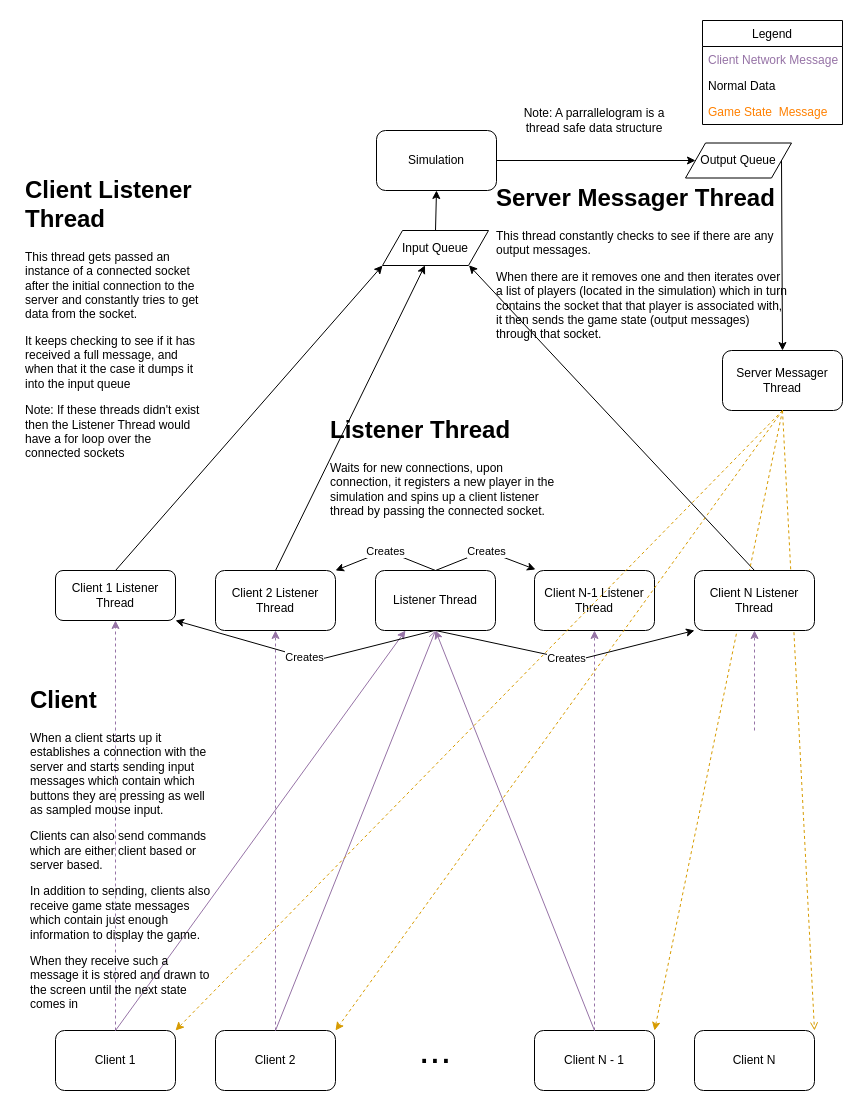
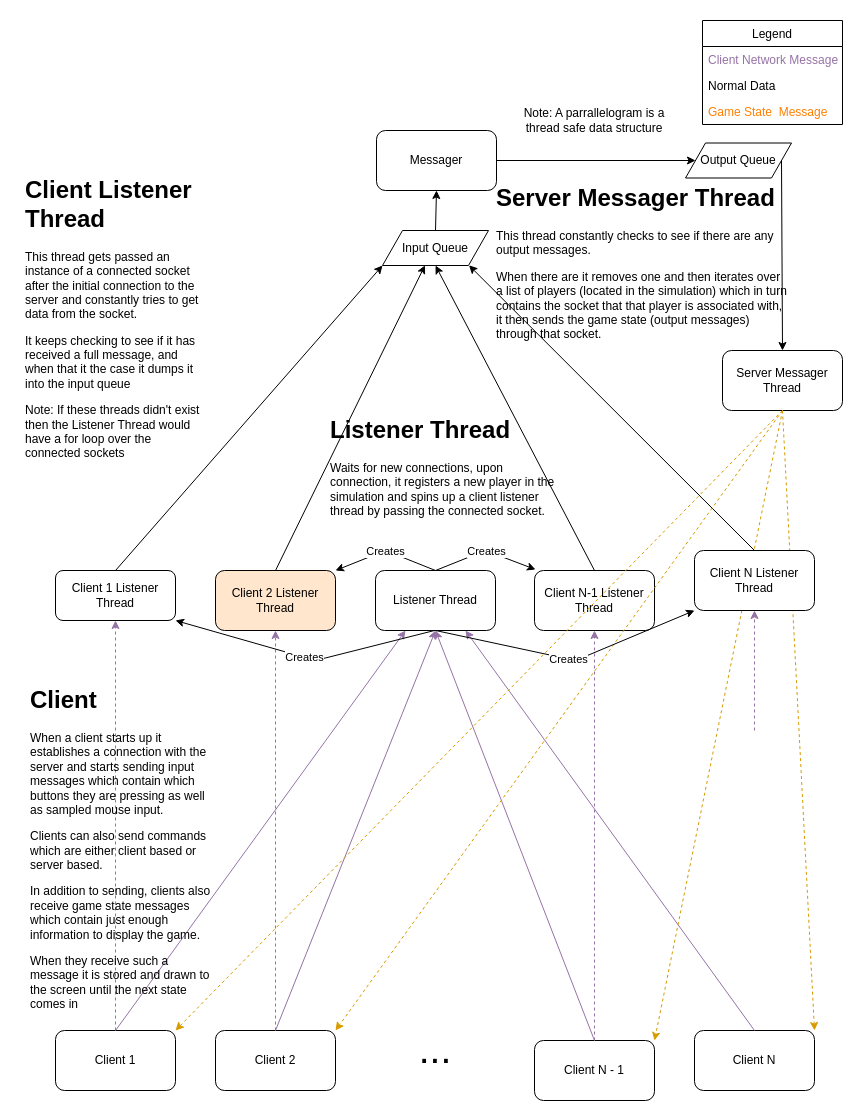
- <mxCell id="2" value="Simulation" style="rounded=1;whiteSpace=wrap;html=1;" vertex="1" parent="1"><mxGeometry x="376" y="130" width="120" height="60" as="geometry" /></mxCell>
+ <mxCell id="2" value="Messager" style="rounded=1;whiteSpace=wrap;html=1;" vertex="1" parent="1"><mxGeometry x="376" y="130" width="120" height="60" as="geometry" /></mxCell>
+ <mxCell id="28" value="" style="endArrow=classic;html=1;fontColor=#000000;entryX=0.5;entryY=1;entryDx=0;entryDy=0;exitX=0.5;exitY=0;exitDx=0;exitDy=0;" edge="1" parent="1" source="14" target="30"><mxGeometry width="50" height="50" relative="1" as="geometry"><mxPoint x="555" y="360" as="sourcePoint" /><mxPoint x="436" y="330" as="targetPoint" /></mxGeometry></mxCell>
- <mxCell id="13" value="Client 2 Listener Thread" style="rounded=1;whiteSpace=wrap;html=1;" vertex="1" parent="1"><mxGeometry x="215" y="570" width="120" height="60" as="geometry" /></mxCell>
+ <mxCell id="13" value="Client 2 Listener Thread" style="rounded=1;whiteSpace=wrap;html=1;fillColor=#ffe6cc;" vertex="1" parent="1"><mxGeometry x="215" y="570" width="120" height="60" as="geometry" /></mxCell>
- <mxCell id="38" value="Client N Listener Thread" style="rounded=1;whiteSpace=wrap;html=1;" vertex="1" parent="1"><mxGeometry x="694" y="570" width="120" height="60" as="geometry" /></mxCell>
+ <mxCell id="38" value="Client N Listener Thread" style="rounded=1;whiteSpace=wrap;html=1;" vertex="1" parent="1"><mxGeometry x="694" y="550" width="120" height="60" as="geometry" /></mxCell>
- <mxCell id="10" value="" style="endArrow=open;startArrow=none;html=1;entryX=0.5;entryY=1;entryDx=0;entryDy=0;fillColor=#e1d5e7;strokeColor=#9673a6;startFill=0;exitX=0.5;exitY=0;exitDx=0;exitDy=0;" edge="1" parent="1" source="4" target="39"><mxGeometry width="50" height="50" relative="1" as="geometry"><mxPoint x="315" y="840" as="sourcePoint" /><mxPoint x="365" y="790" as="targetPoint" /></mxGeometry></mxCell>
+ <mxCell id="10" value="" style="endArrow=classic;startArrow=none;html=1;entryX=0.5;entryY=1;entryDx=0;entryDy=0;fillColor=#e1d5e7;strokeColor=#9673a6;startFill=0;exitX=0.5;exitY=0;exitDx=0;exitDy=0;" edge="1" parent="1" source="4" target="39"><mxGeometry width="50" height="50" relative="1" as="geometry"><mxPoint x="315" y="840" as="sourcePoint" /><mxPoint x="365" y="790" as="targetPoint" /></mxGeometry></mxCell>
+ <mxCell id="9" value="" style="endArrow=classic;startArrow=none;html=1;entryX=0.75;entryY=1;entryDx=0;entryDy=0;exitX=0.5;exitY=0;exitDx=0;exitDy=0;fillColor=#e1d5e7;strokeColor=#9673a6;startFill=0;" edge="1" parent="1" source="6" target="39"><mxGeometry width="50" height="50" relative="1" as="geometry"><mxPoint x="604" y="850" as="sourcePoint" /><mxPoint x="505" y="690" as="targetPoint" /></mxGeometry></mxCell>
- <mxCell id="37" value="" style="endArrow=open;dashed=1;html=1;exitX=0.5;exitY=1;exitDx=0;exitDy=0;fillColor=#ffe6cc;strokeColor=#d79b00;startArrow=none;startFill=0;endFill=1;entryX=1;entryY=0;entryDx=0;entryDy=0;" edge="1" parent="1" source="24" target="6"><mxGeometry width="50" height="50" relative="1" as="geometry"><mxPoint x="755" y="330" as="sourcePoint" /><mxPoint x="625" y="750" as="targetPoint" /></mxGeometry></mxCell>
+ <mxCell id="37" value="" style="endArrow=classic;dashed=1;html=1;exitX=0.5;exitY=1;exitDx=0;exitDy=0;fillColor=#ffe6cc;strokeColor=#d79b00;startArrow=none;startFill=0;endFill=1;entryX=1;entryY=0;entryDx=0;entryDy=0;" edge="1" parent="1" source="24" target="6"><mxGeometry width="50" height="50" relative="1" as="geometry"><mxPoint x="755" y="330" as="sourcePoint" /><mxPoint x="625" y="750" as="targetPoint" /></mxGeometry></mxCell>
- <mxCell id="5" value="Client N - 1" style="rounded=1;whiteSpace=wrap;html=1;" vertex="1" parent="1"><mxGeometry x="534" y="1030" width="120" height="60" as="geometry" /></mxCell>
+ <mxCell id="5" value="Client N - 1" style="rounded=1;whiteSpace=wrap;html=1;" vertex="1" parent="1"><mxGeometry x="534" y="1040" width="120" height="60" as="geometry" /></mxCell>
